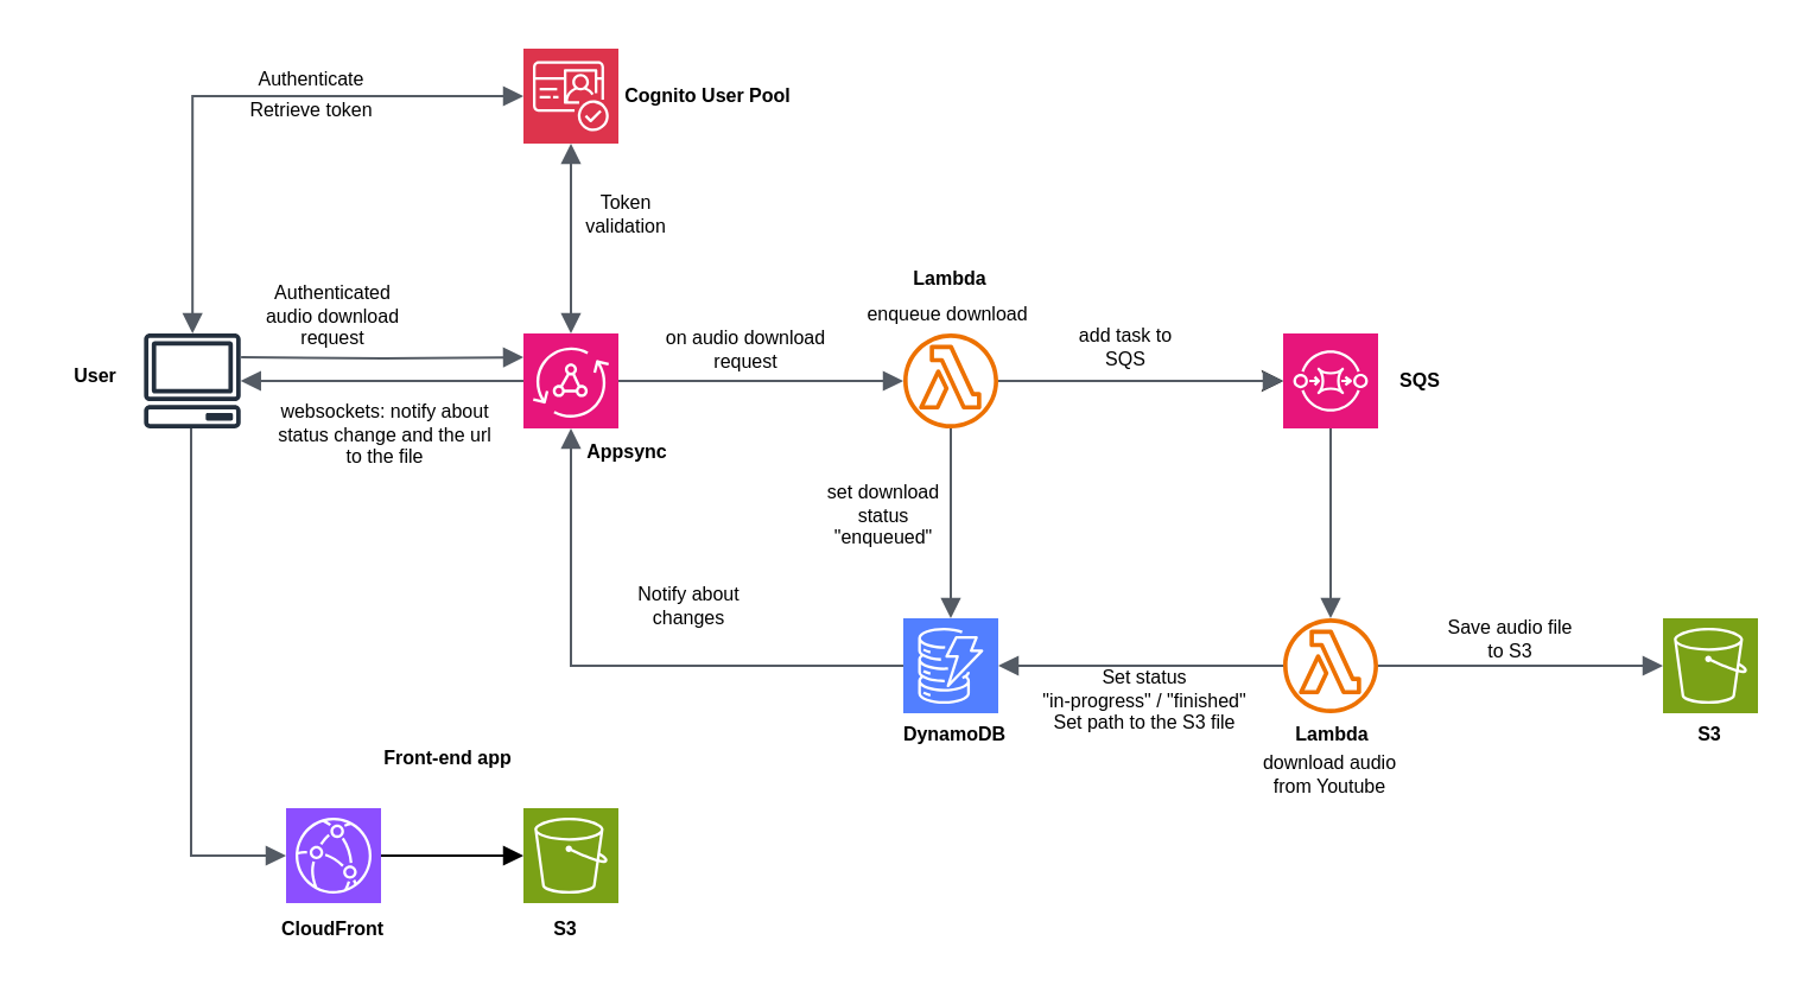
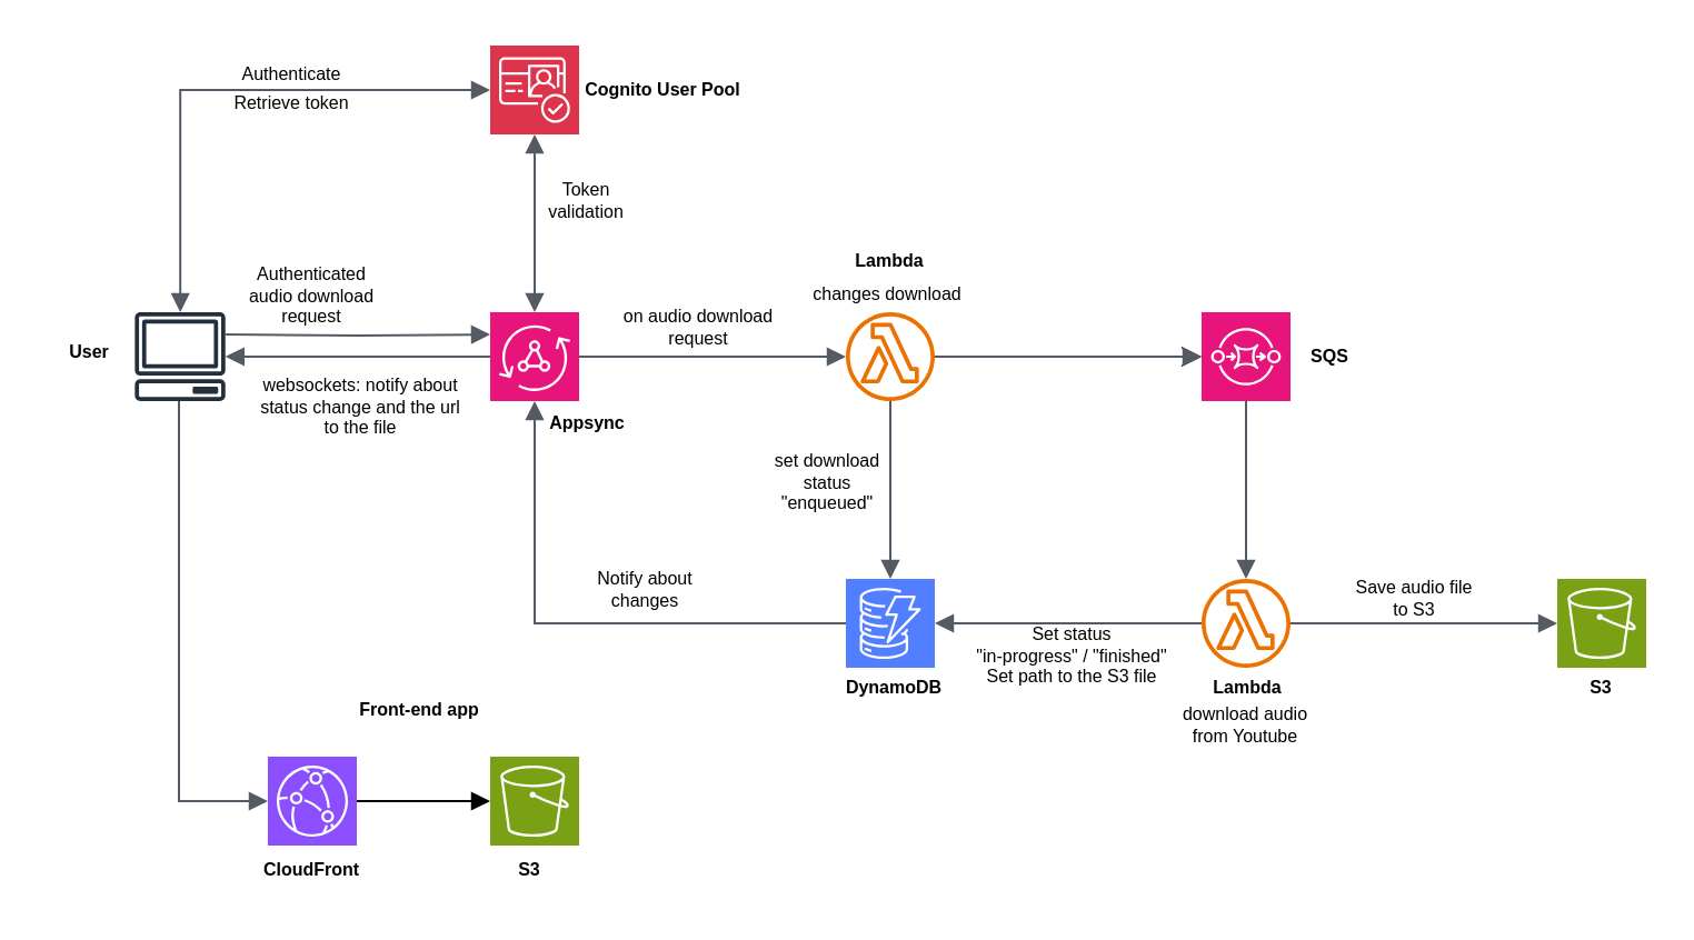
- <mxCell id="42" value="enqueue download" style="text;strokeColor=none;align=center;fillColor=none;html=1;verticalAlign=middle;whiteSpace=wrap;rounded=0;fontSize=8;" parent="1" vertex="1"><mxGeometry x="354" y="122" width="90" height="20" as="geometry" /></mxCell>
+ <mxCell id="42" value="changes download" style="text;strokeColor=none;align=center;fillColor=none;html=1;verticalAlign=middle;whiteSpace=wrap;rounded=0;fontSize=8;" parent="1" vertex="1"><mxGeometry x="354" y="122" width="90" height="20" as="geometry" /></mxCell>
- <mxCell id="29" value="add task to SQS" style="text;strokeColor=none;align=center;fillColor=none;html=1;verticalAlign=middle;whiteSpace=wrap;rounded=0;fontSize=8;" parent="1" vertex="1"><mxGeometry x="444" y="131" width="60" height="30" as="geometry" /></mxCell>
- <mxCell id="33" value="Notify about changes" style="text;strokeColor=none;align=center;fillColor=none;html=1;verticalAlign=middle;whiteSpace=wrap;rounded=0;fontSize=8;" parent="1" vertex="1"><mxGeometry x="260" y="240" width="60" height="30" as="geometry" /></mxCell>
+ <mxCell id="33" value="Notify about changes" style="text;strokeColor=none;align=center;fillColor=none;html=1;verticalAlign=middle;whiteSpace=wrap;rounded=0;fontSize=8;" parent="1" vertex="1"><mxGeometry x="260" y="250" width="60" height="30" as="geometry" /></mxCell>
